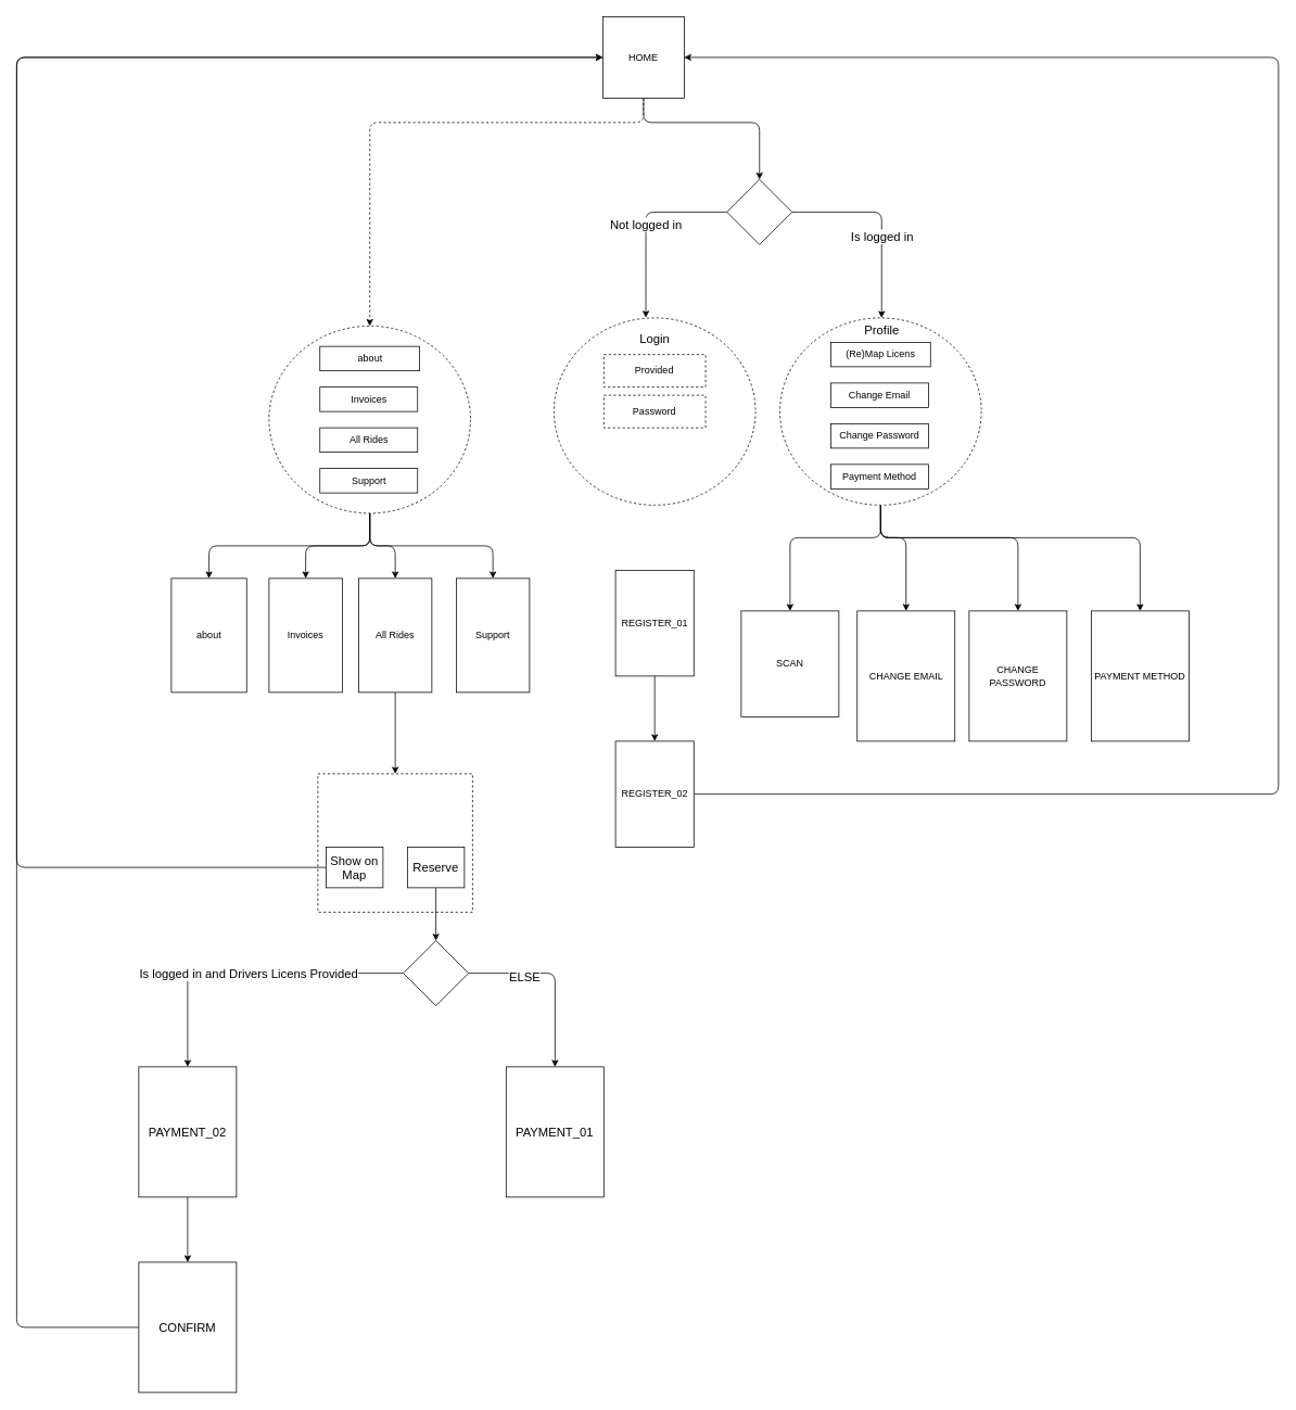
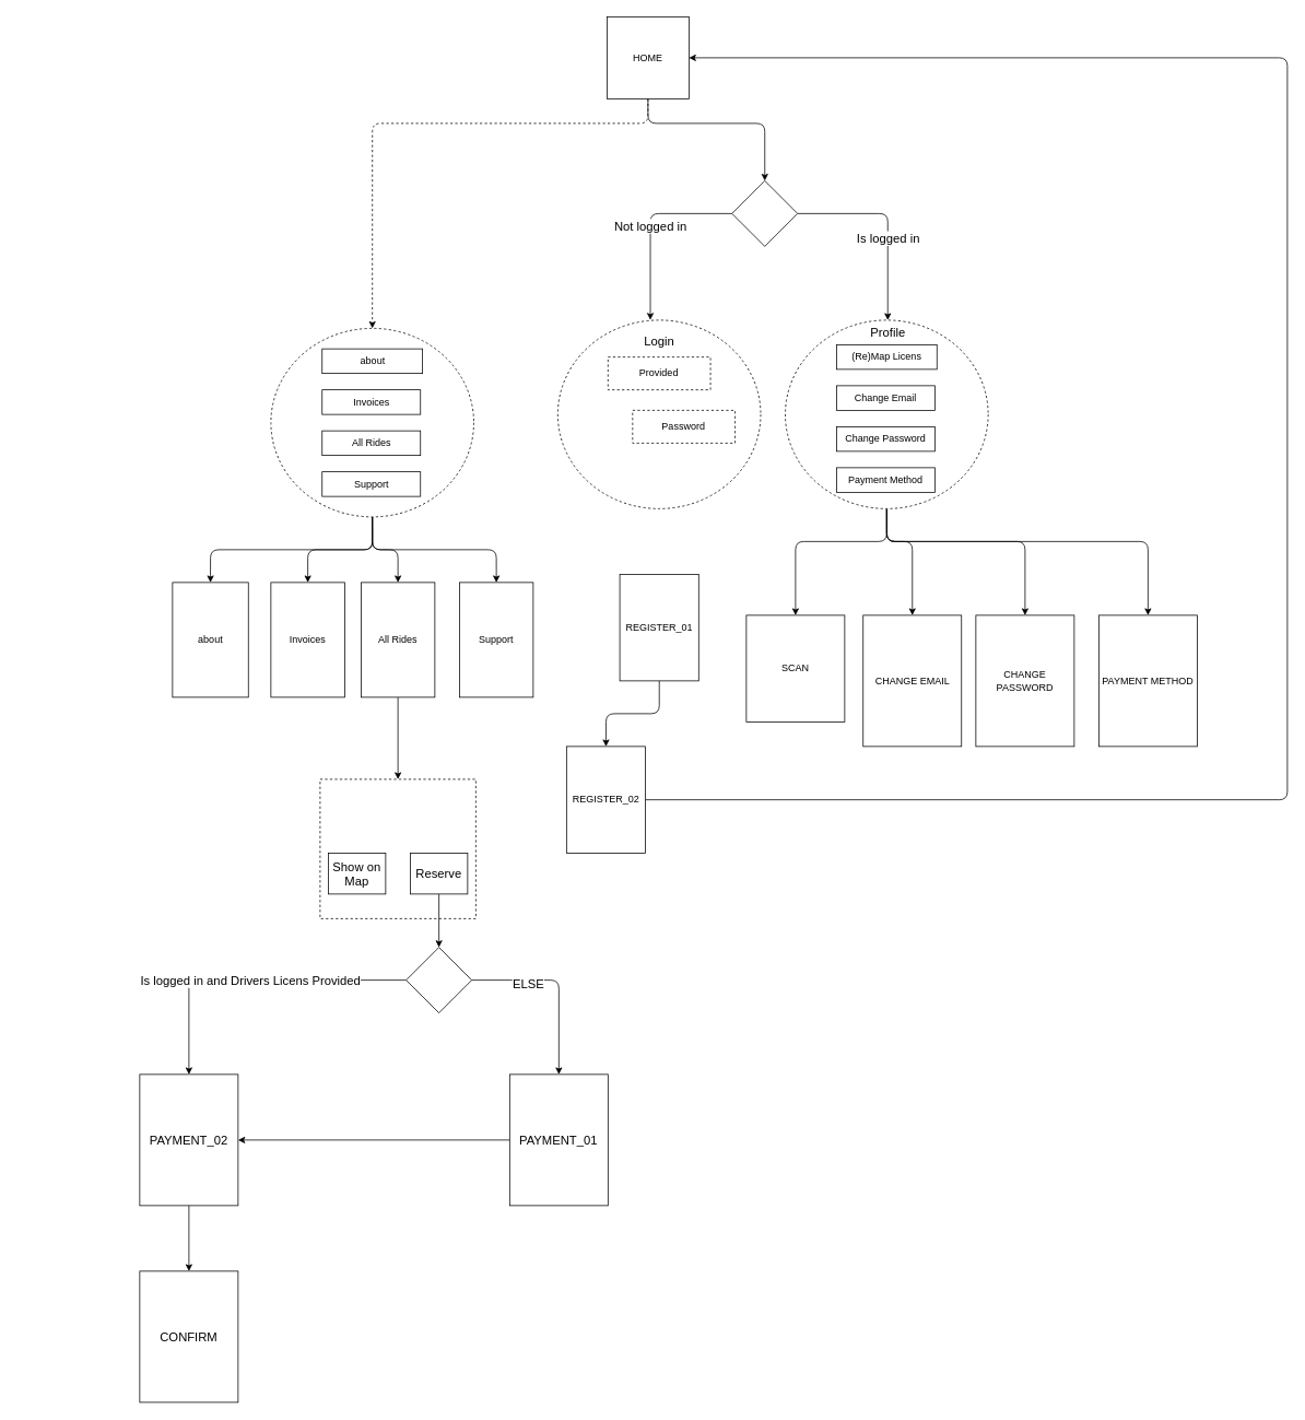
- <mxCell id="7" value="Password" style="rounded=0;whiteSpace=wrap;html=1;dashed=1;" vertex="1" parent="1"><mxGeometry x="741.25" y="485" width="125" height="40" as="geometry" /></mxCell>
+ <mxCell id="7" value="Password" style="rounded=0;whiteSpace=wrap;html=1;dashed=1;" vertex="1" parent="1"><mxGeometry x="771.25" y="500" width="125" height="40" as="geometry" /></mxCell>
- <mxCell id="25" value="REGISTER_02" style="whiteSpace=wrap;html=1;rounded=0;" vertex="1" parent="1"><mxGeometry x="755.62" y="910" width="96.25" height="130" as="geometry" /></mxCell>
+ <mxCell id="25" value="REGISTER_02" style="whiteSpace=wrap;html=1;rounded=0;" vertex="1" parent="1"><mxGeometry x="690.62" y="910" width="96.25" height="130" as="geometry" /></mxCell>
- <mxCell id="43" style="edgeStyle=orthogonalEdgeStyle;html=1;entryX=0;entryY=0.5;entryDx=0;entryDy=0;fontSize=15;" edge="1" parent="1" source="44" target="5"><mxGeometry relative="1" as="geometry"><Array as="points"><mxPoint x="20" y="1065" /><mxPoint x="20" y="70" /></Array></mxGeometry></mxCell>
- <mxCell id="53" style="edgeStyle=orthogonalEdgeStyle;html=1;entryX=0;entryY=0.5;entryDx=0;entryDy=0;fontSize=15;" edge="1" parent="1" source="54" target="5"><mxGeometry relative="1" as="geometry"><Array as="points"><mxPoint x="20" y="1630" /><mxPoint x="20" y="70" /></Array></mxGeometry></mxCell>
+ <mxCell id="51" style="edgeStyle=orthogonalEdgeStyle;html=1;entryX=1;entryY=0.5;entryDx=0;entryDy=0;fontSize=15;" edge="1" parent="1" source="52" target="50"><mxGeometry relative="1" as="geometry" /></mxCell>
